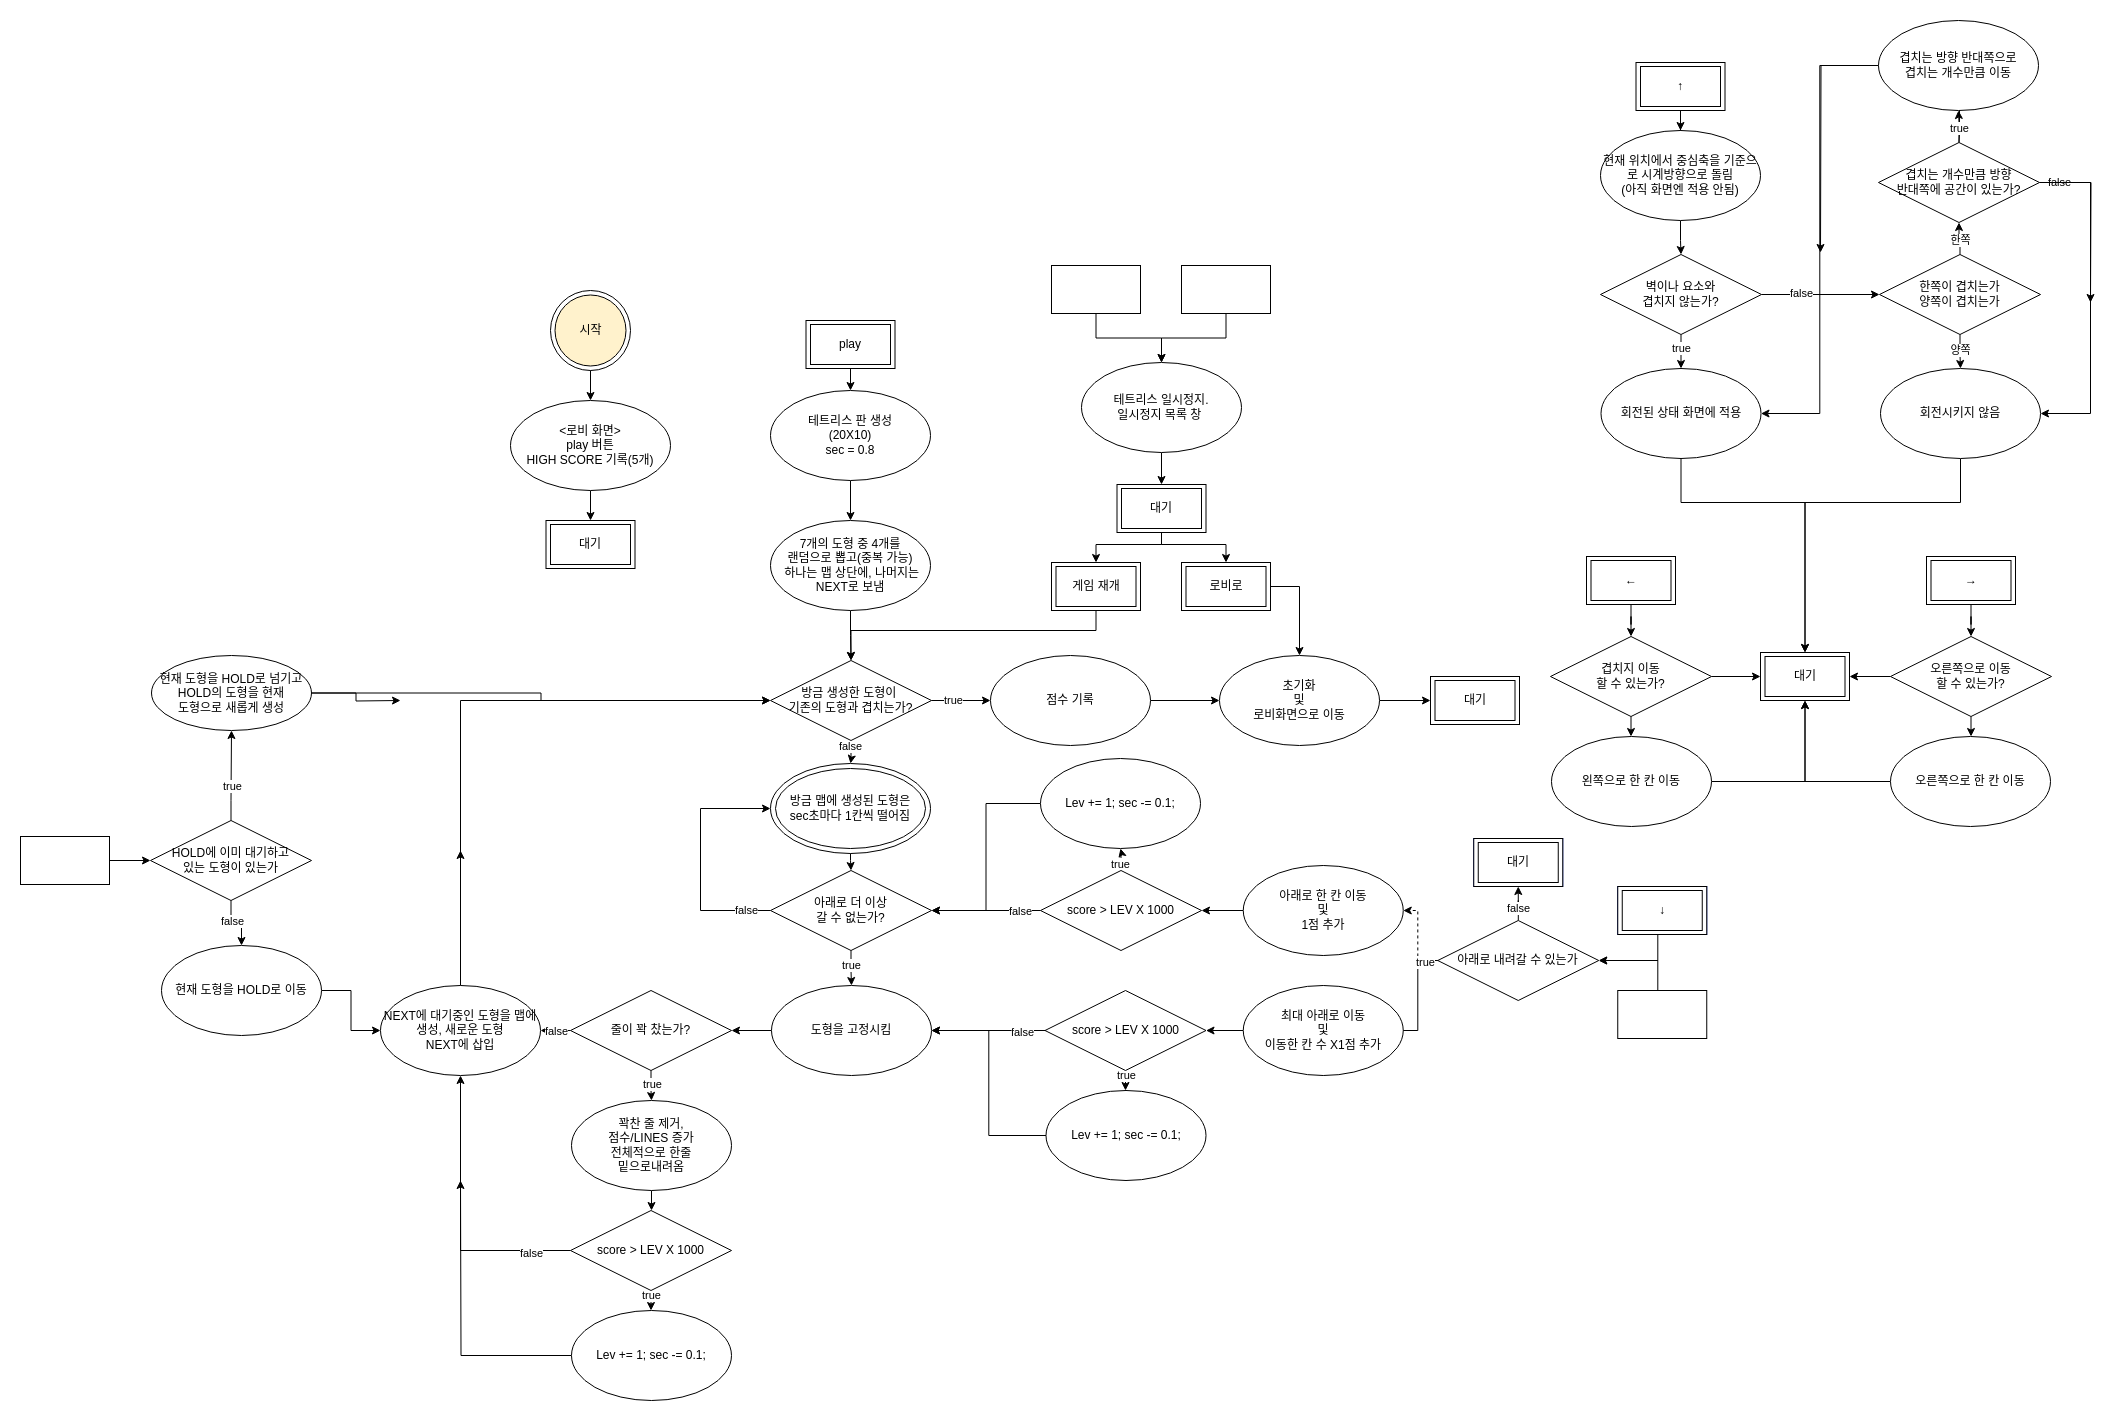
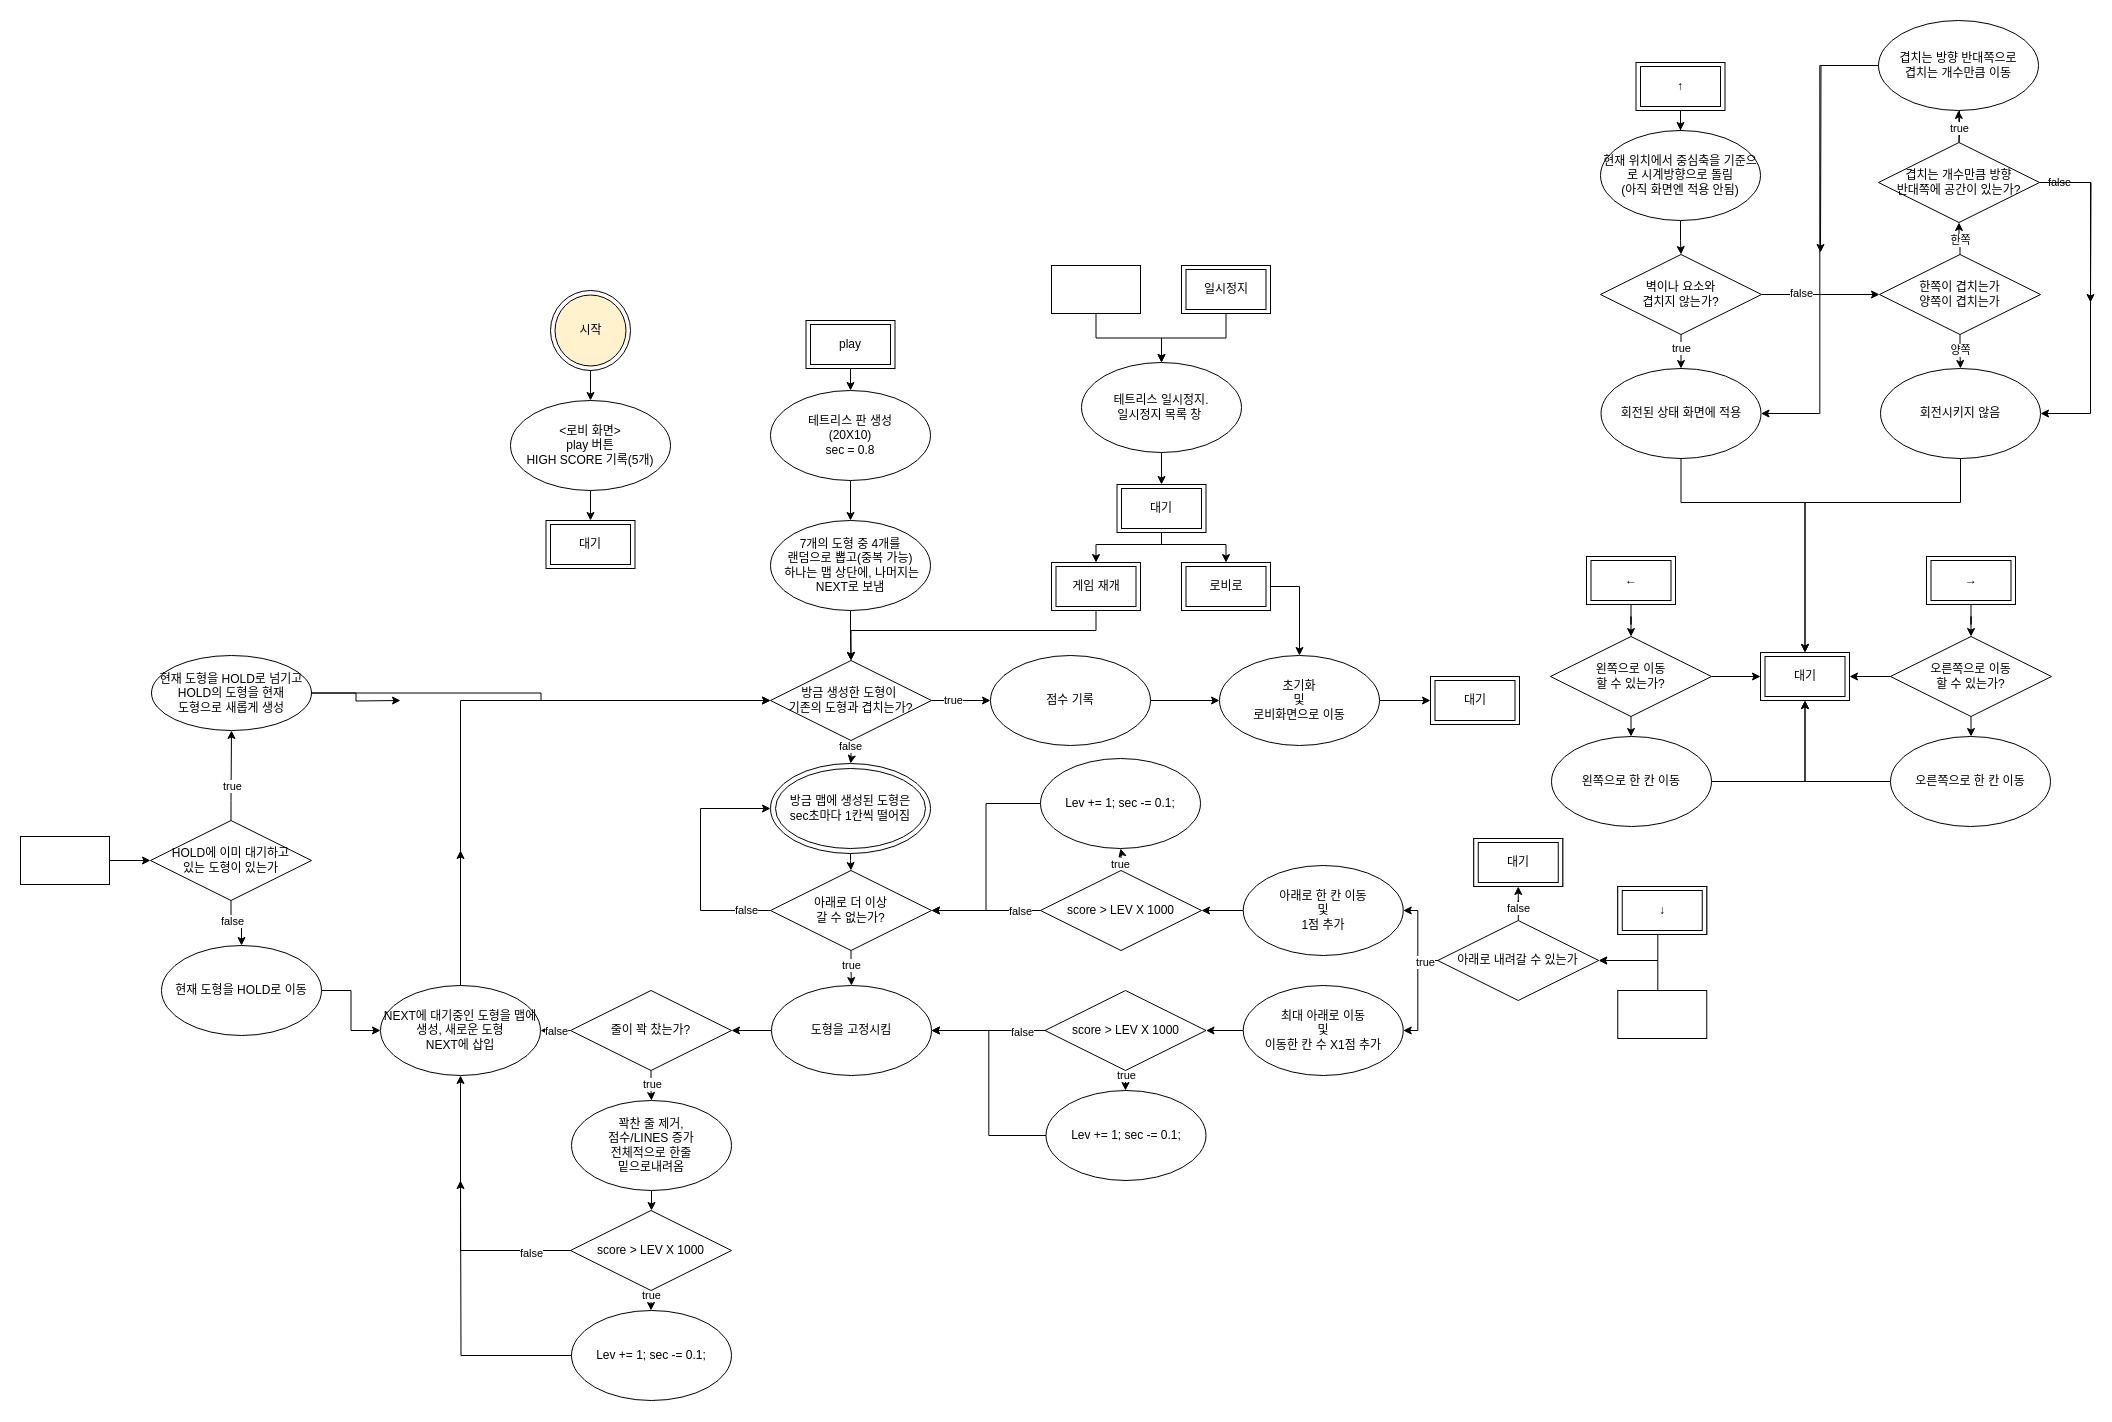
+ <mxCell id="100" value="일시정지" style="rounded=0;whiteSpace=wrap;html=1;" parent="98" vertex="1"><mxGeometry x="4.5" y="4" width="80" height="40" as="geometry" /></mxCell>
- <mxCell id="65" value="겹치지 이동&lt;br&gt;할 수 있는가?" style="rhombus;whiteSpace=wrap;html=1;" parent="1" vertex="1"><mxGeometry x="1550" y="636" width="161" height="80" as="geometry" /></mxCell>
+ <mxCell id="65" value="왼쪽으로 이동&lt;br&gt;할 수 있는가?" style="rhombus;whiteSpace=wrap;html=1;" parent="1" vertex="1"><mxGeometry x="1550" y="636" width="161" height="80" as="geometry" /></mxCell>
- <mxCell id="147" style="edgeStyle=orthogonalEdgeStyle;rounded=0;orthogonalLoop=1;jettySize=auto;html=1;entryX=1;entryY=0.5;entryDx=0;entryDy=0;dashed=1;" parent="1" source="152" target="84" edge="1"><mxGeometry relative="1" as="geometry" /></mxCell>
+ <mxCell id="147" style="edgeStyle=orthogonalEdgeStyle;rounded=0;orthogonalLoop=1;jettySize=auto;html=1;entryX=1;entryY=0.5;entryDx=0;entryDy=0;" parent="1" source="152" target="84" edge="1"><mxGeometry relative="1" as="geometry" /></mxCell>
- <mxCell id="148" style="edgeStyle=orthogonalEdgeStyle;rounded=0;orthogonalLoop=1;jettySize=auto;html=1;entryX=1;entryY=0.5;entryDx=0;entryDy=0;endArrow=none;" parent="1" source="152" target="86" edge="1"><mxGeometry relative="1" as="geometry"><Array as="points"><mxPoint x="1417.25" y="960" /><mxPoint x="1417.25" y="1030" /></Array></mxGeometry></mxCell>
+ <mxCell id="148" style="edgeStyle=orthogonalEdgeStyle;rounded=0;orthogonalLoop=1;jettySize=auto;html=1;entryX=1;entryY=0.5;entryDx=0;entryDy=0;" parent="1" source="152" target="86" edge="1"><mxGeometry relative="1" as="geometry"><Array as="points"><mxPoint x="1417.25" y="960" /><mxPoint x="1417.25" y="1030" /></Array></mxGeometry></mxCell>
